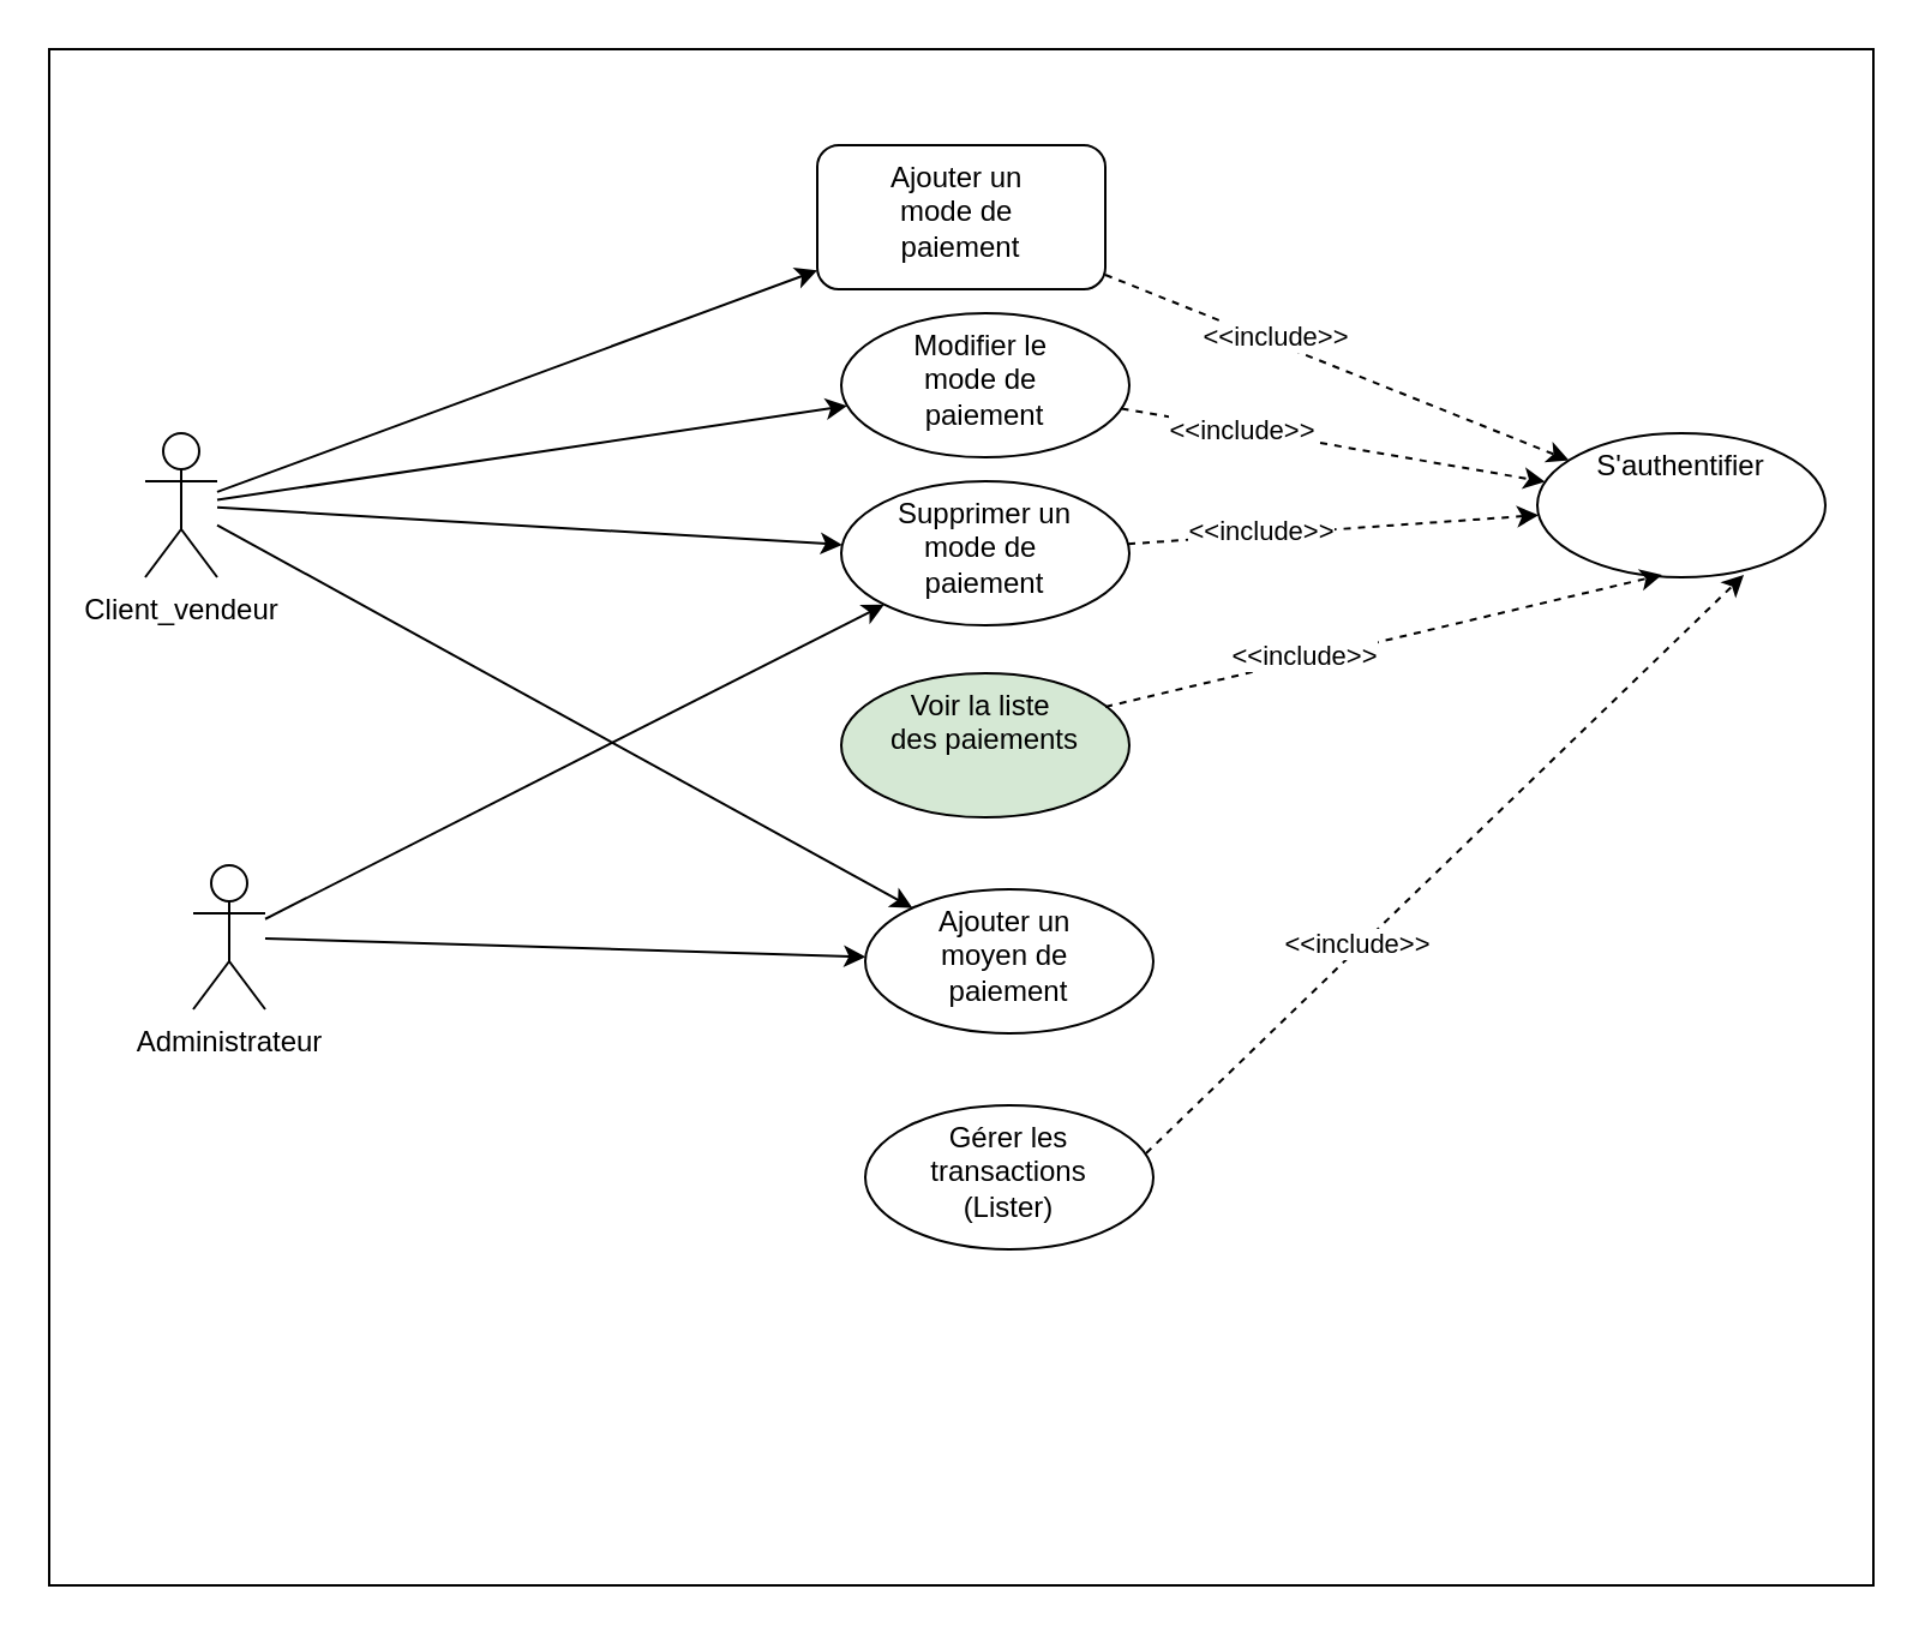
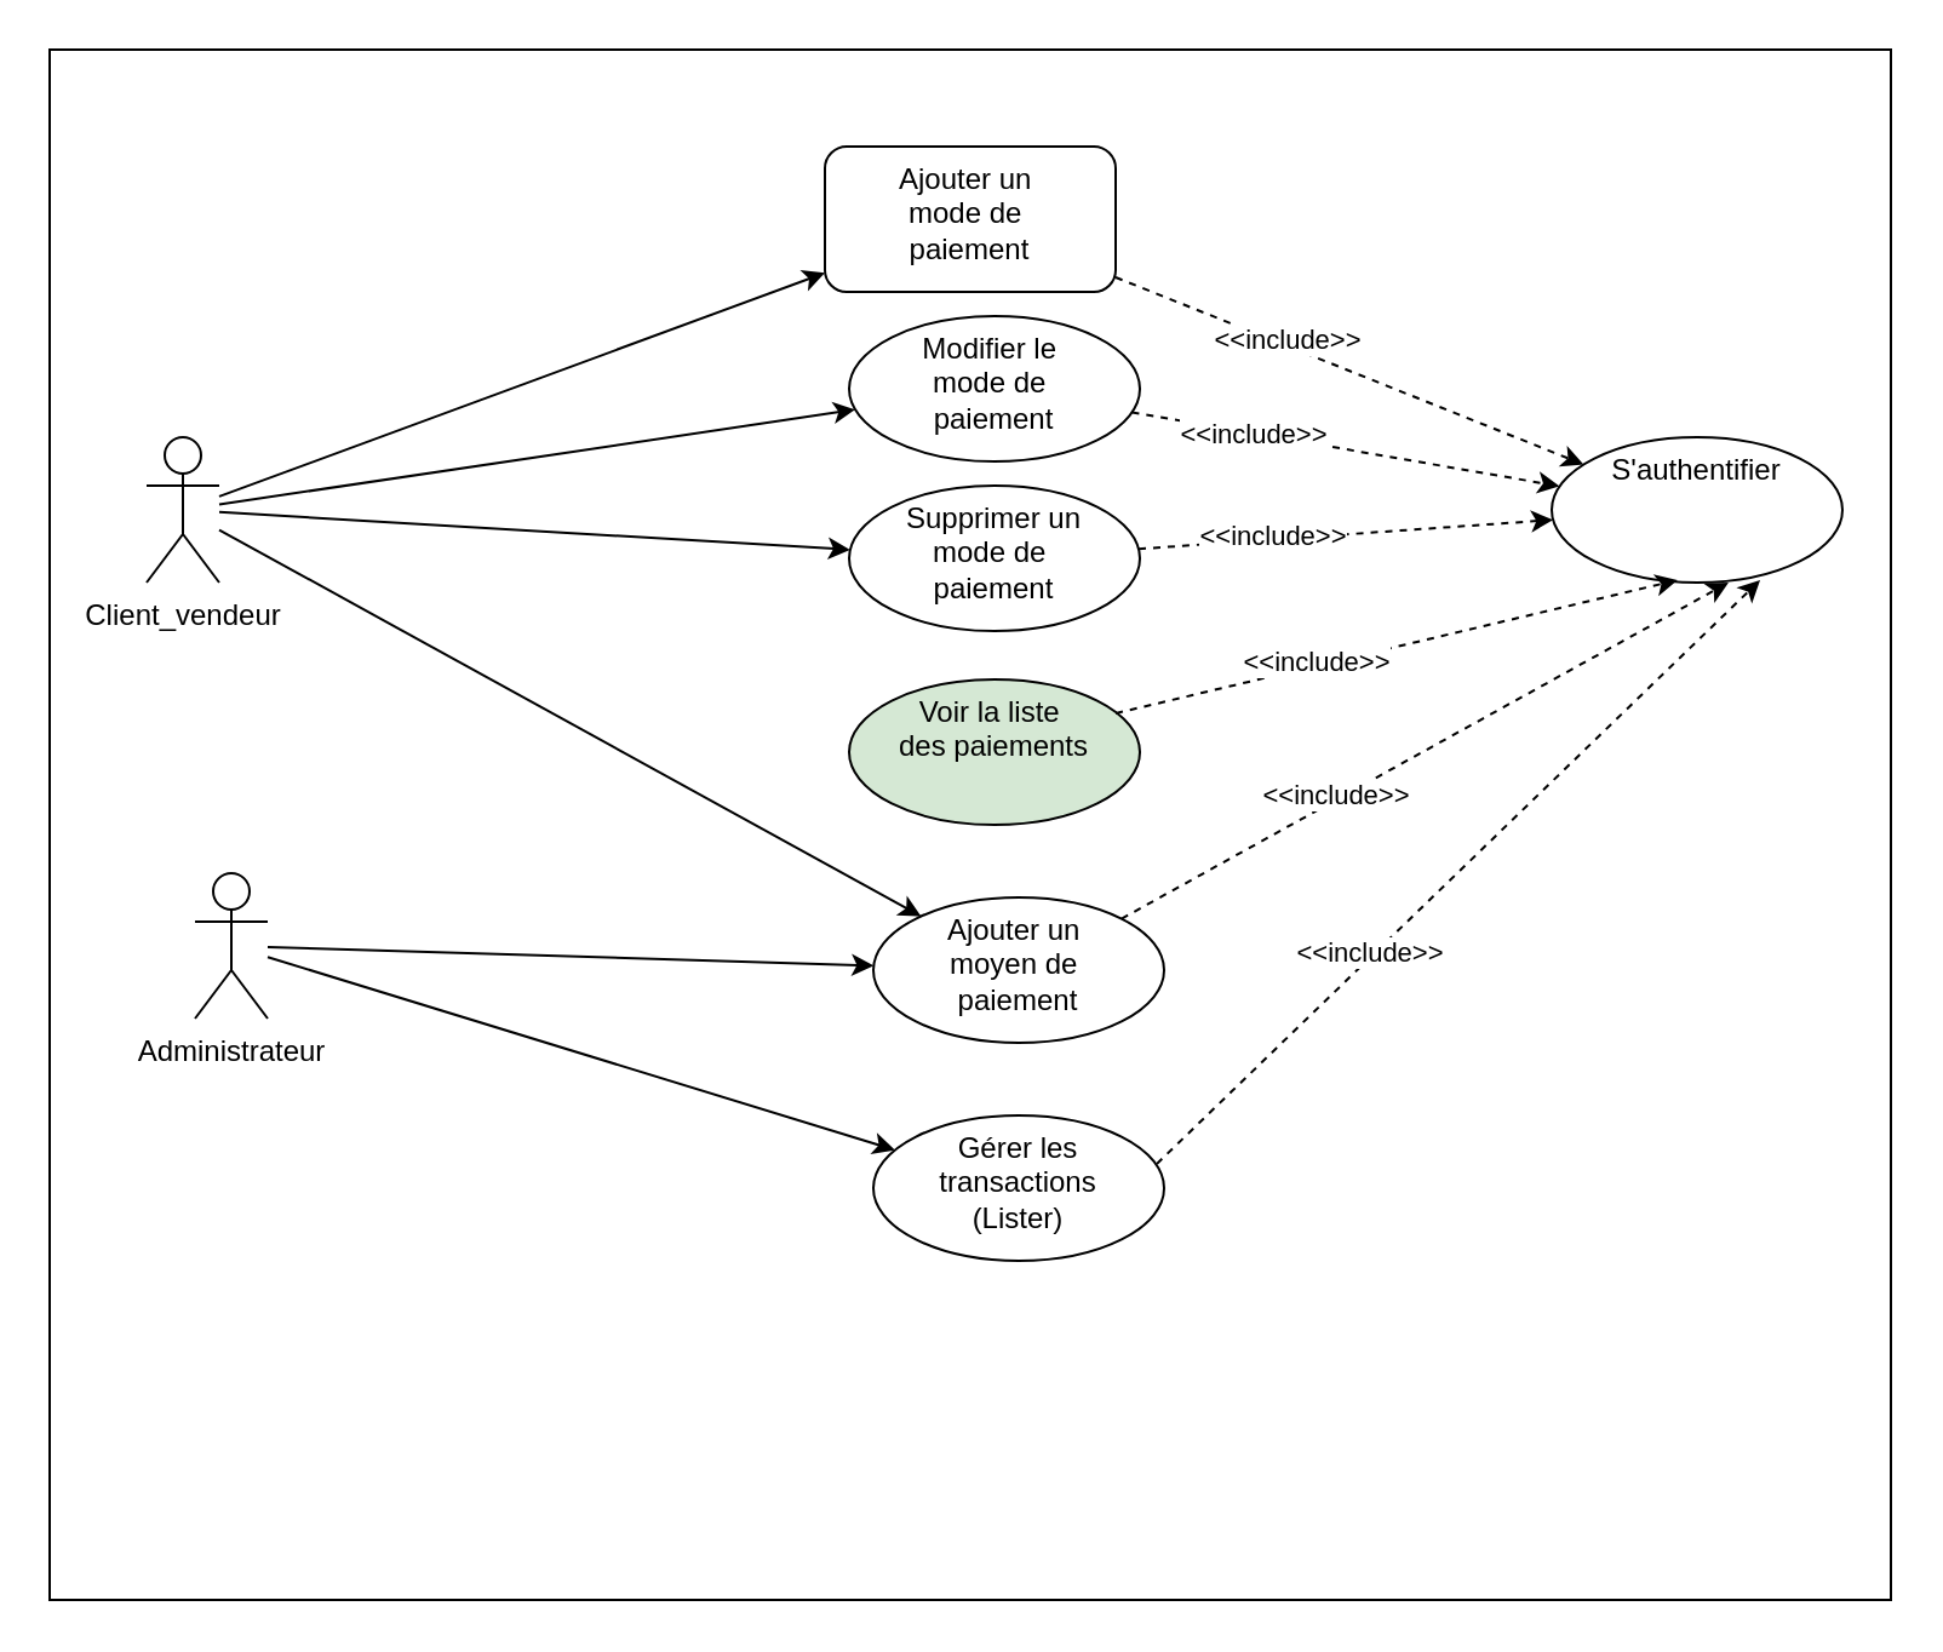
+ <mxCell id="25" style="edgeStyle=none;rounded=0;orthogonalLoop=1;jettySize=auto;html=1;entryX=0.608;entryY=1;entryDx=0;entryDy=0;entryPerimeter=0;strokeColor=default;dashed=1;exitX=1;exitY=0;exitDx=0;exitDy=0;" edge="1" parent="1" source="20" target="21"><mxGeometry relative="1" as="geometry"><mxPoint x="470.04" y="303.98" as="sourcePoint" /><mxPoint x="701.96" y="248.98" as="targetPoint" /></mxGeometry></mxCell>
+ <mxCell id="26" value="&amp;lt;&amp;lt;include&amp;gt;&amp;gt;" style="edgeLabel;html=1;align=center;verticalAlign=middle;resizable=0;points=[];" vertex="1" connectable="0" parent="25"><mxGeometry x="-0.285" y="2" relative="1" as="geometry"><mxPoint as="offset" /></mxGeometry></mxCell>
- <mxCell id="18" value="" style="edgeStyle=none;rounded=0;orthogonalLoop=1;jettySize=auto;html=1;strokeColor=default;" edge="1" parent="1" source="19" target="16"><mxGeometry relative="1" as="geometry" /></mxCell>
+ <mxCell id="18" value="" style="edgeStyle=none;rounded=0;orthogonalLoop=1;jettySize=auto;html=1;strokeColor=default;" edge="1" parent="1" source="19" target="27"><mxGeometry relative="1" as="geometry" /></mxCell>
